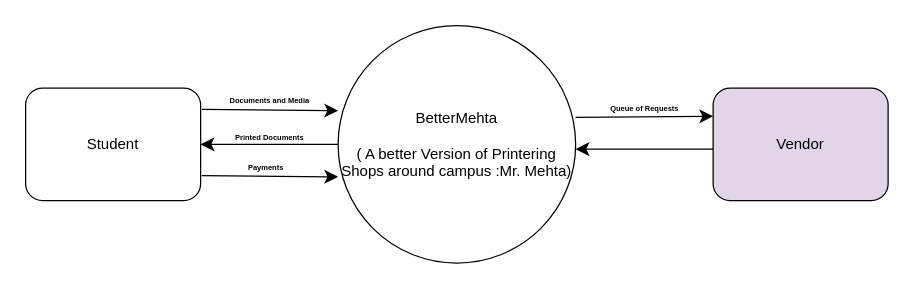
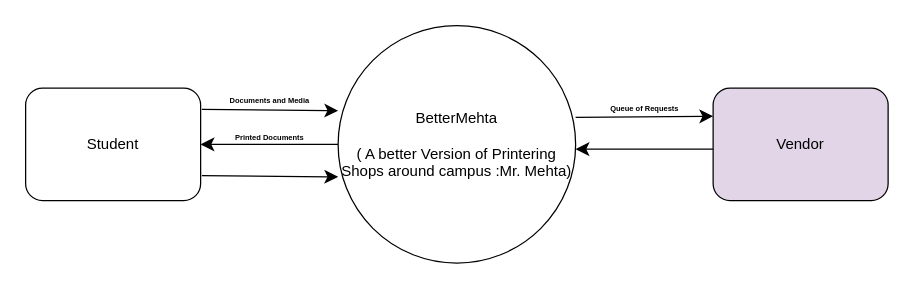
- <mxCell id="8" value="Payments" style="text;strokeColor=none;fillColor=none;html=1;fontSize=6;fontStyle=1;verticalAlign=middle;align=center;" vertex="1" parent="1"><mxGeometry x="177" y="124" width="70" height="20" as="geometry" /></mxCell>
